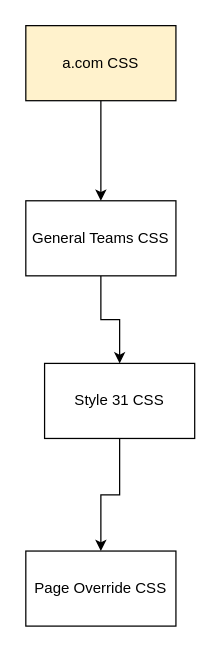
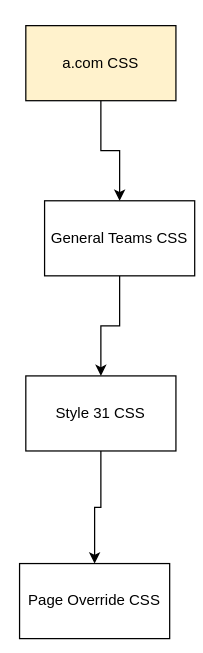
- <mxCell id="5" value="General Teams CSS" style="rounded=0;whiteSpace=wrap;html=1;" vertex="1" parent="1"><mxGeometry x="20" y="160" width="120" height="60" as="geometry" /></mxCell>
+ <mxCell id="5" value="General Teams CSS" style="rounded=0;whiteSpace=wrap;html=1;" vertex="1" parent="1"><mxGeometry x="35" y="160" width="120" height="60" as="geometry" /></mxCell>
- <mxCell id="7" value="Style 31 CSS" style="rounded=0;whiteSpace=wrap;html=1;" vertex="1" parent="1"><mxGeometry x="35" y="290" width="120" height="60" as="geometry" /></mxCell>
+ <mxCell id="7" value="Style 31 CSS" style="rounded=0;whiteSpace=wrap;html=1;" vertex="1" parent="1"><mxGeometry x="20" y="300" width="120" height="60" as="geometry" /></mxCell>
- <mxCell id="8" value="Page Override CSS" style="rounded=0;whiteSpace=wrap;html=1;" vertex="1" parent="1"><mxGeometry x="20" y="440" width="120" height="60" as="geometry" /></mxCell>
+ <mxCell id="8" value="Page Override CSS" style="rounded=0;whiteSpace=wrap;html=1;" vertex="1" parent="1"><mxGeometry x="15" y="450" width="120" height="60" as="geometry" /></mxCell>
